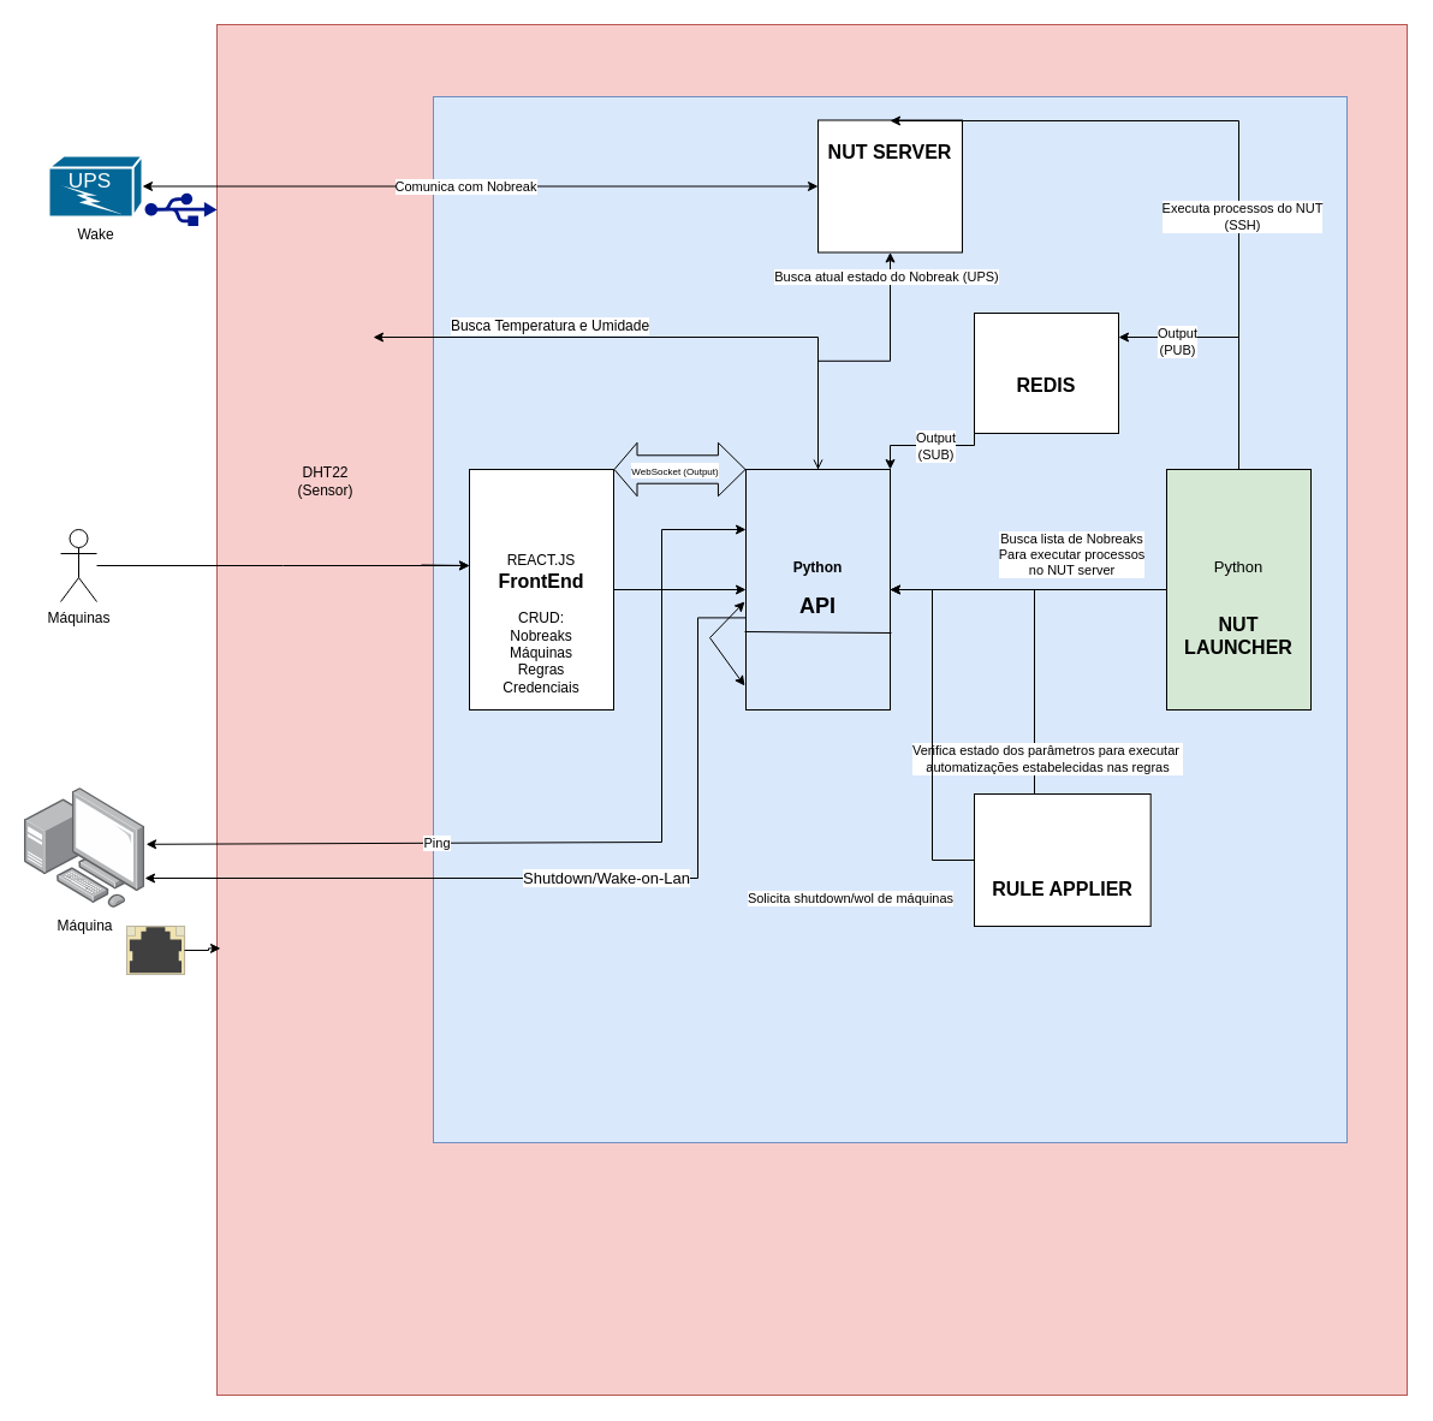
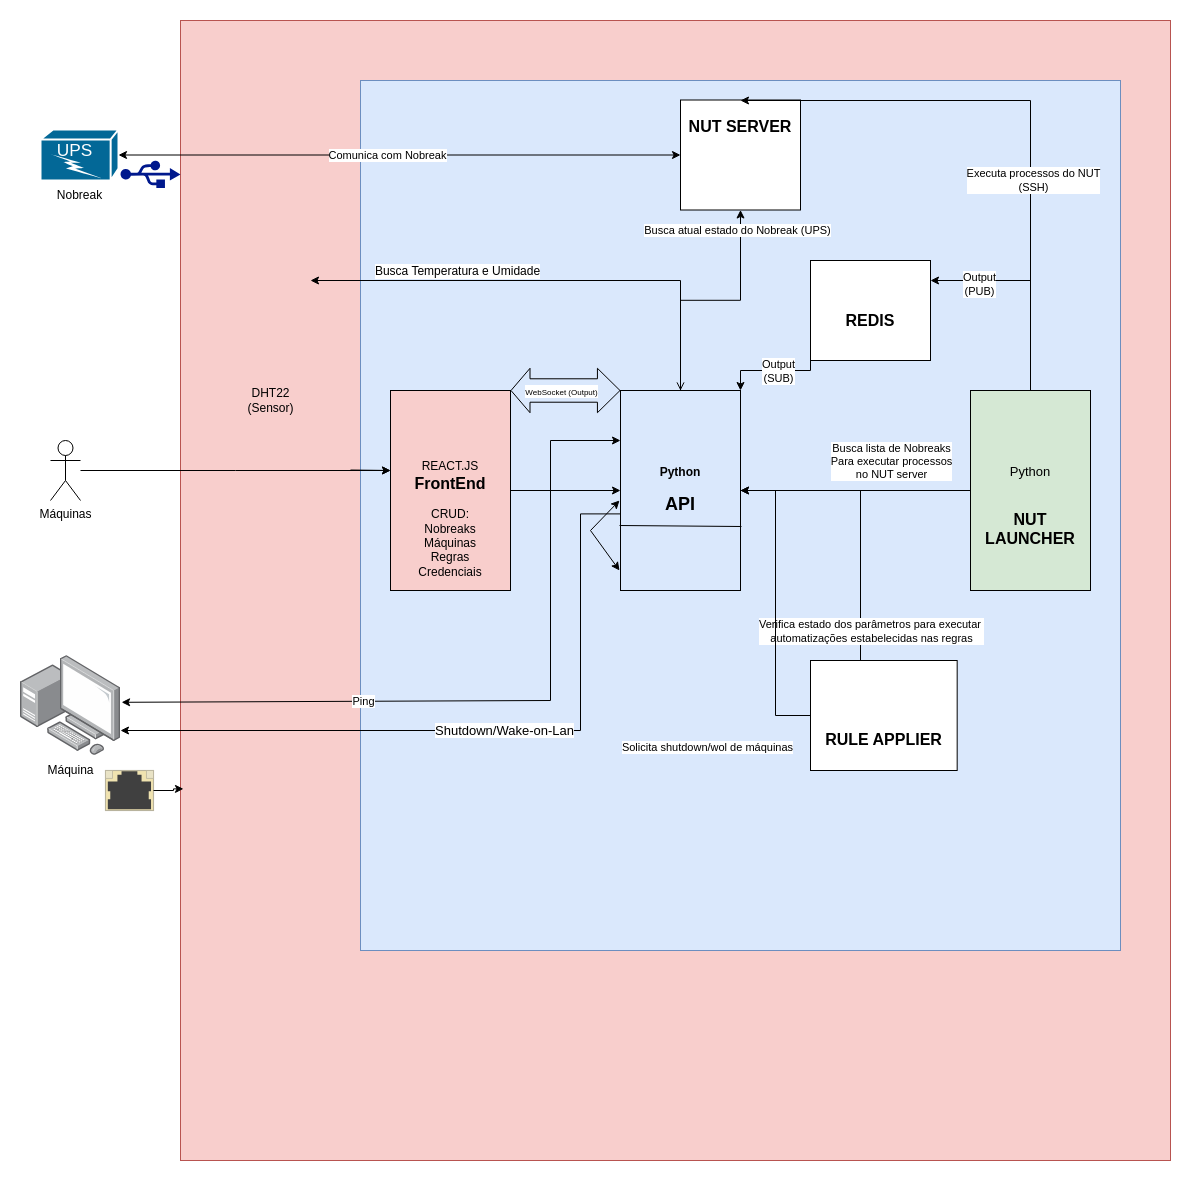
- <mxCell id="61" value="Wake" style="text;html=1;align=center;verticalAlign=middle;resizable=0;points=[];autosize=1;strokeColor=none;fillColor=none;" parent="1" vertex="1"><mxGeometry x="44" y="179.5" width="70" height="30" as="geometry" /></mxCell>
+ <mxCell id="61" value="Nobreak" style="text;html=1;align=center;verticalAlign=middle;resizable=0;points=[];autosize=1;strokeColor=none;fillColor=none;" parent="1" vertex="1"><mxGeometry x="44" y="179.5" width="70" height="30" as="geometry" /></mxCell>
- <mxCell id="39" value="&lt;div&gt;&lt;br&gt;&lt;/div&gt;&lt;div&gt;&lt;br&gt;&lt;/div&gt;&lt;br&gt;&lt;br&gt;&lt;div&gt;REACT.JS&lt;br&gt;&lt;b&gt;&lt;font style=&quot;font-size: 16px;&quot;&gt;FrontEnd&lt;/font&gt;&lt;/b&gt;&lt;div&gt;&lt;br&gt;&lt;div&gt;CRUD:&lt;br&gt;Nobreaks&lt;br&gt;Máquinas&lt;br&gt;Regras&lt;/div&gt;&lt;/div&gt;&lt;/div&gt;&lt;div&gt;Credenciais&lt;/div&gt;" style="rounded=0;whiteSpace=wrap;html=1;" parent="38" vertex="1"><mxGeometry width="120" height="200" as="geometry" /></mxCell>
+ <mxCell id="39" value="&lt;div&gt;&lt;br&gt;&lt;/div&gt;&lt;div&gt;&lt;br&gt;&lt;/div&gt;&lt;br&gt;&lt;br&gt;&lt;div&gt;REACT.JS&lt;br&gt;&lt;b&gt;&lt;font style=&quot;font-size: 16px;&quot;&gt;FrontEnd&lt;/font&gt;&lt;/b&gt;&lt;div&gt;&lt;br&gt;&lt;div&gt;CRUD:&lt;br&gt;Nobreaks&lt;br&gt;Máquinas&lt;br&gt;Regras&lt;/div&gt;&lt;/div&gt;&lt;/div&gt;&lt;div&gt;Credenciais&lt;/div&gt;" style="rounded=0;whiteSpace=wrap;html=1;fillColor=#f8cecc;" parent="38" vertex="1"><mxGeometry width="120" height="200" as="geometry" /></mxCell>
